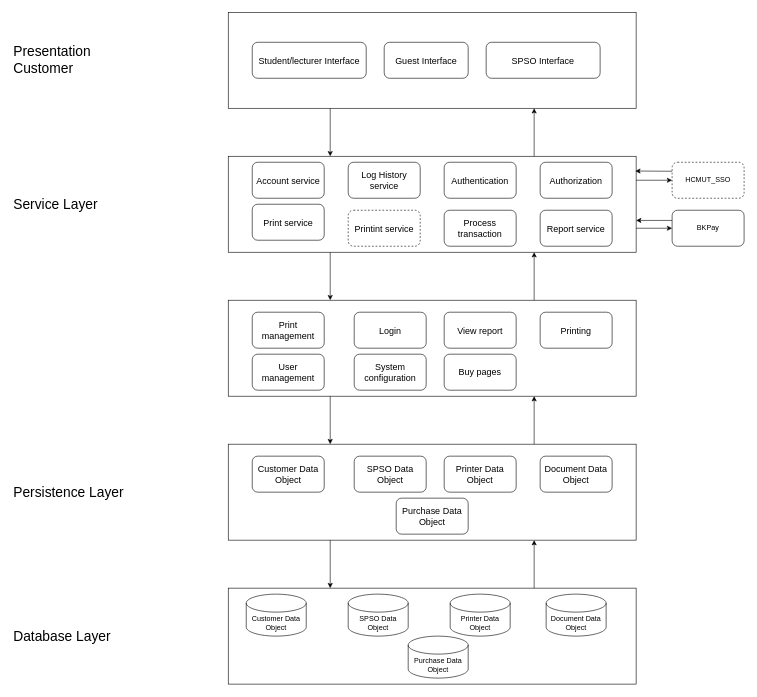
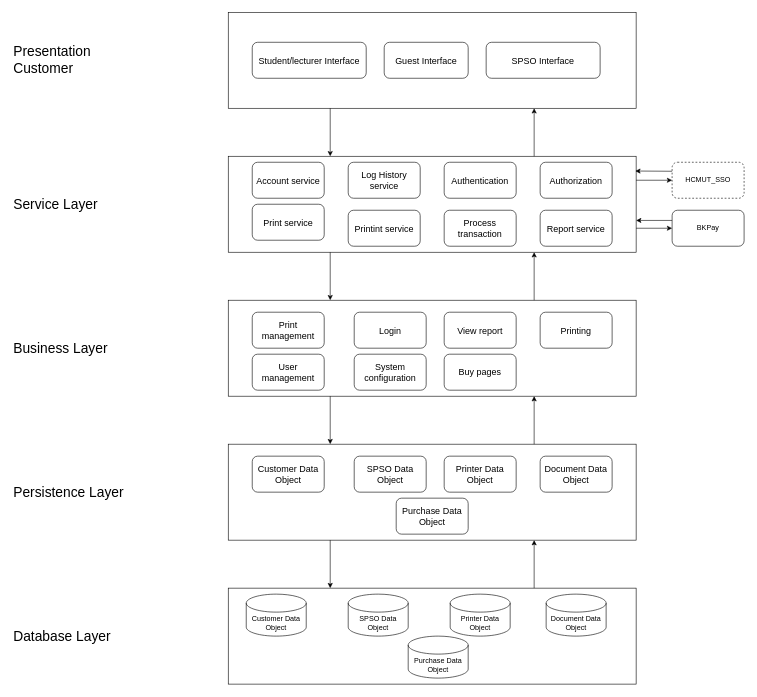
- <mxCell id="19" value="&lt;span style=&quot;font-size: 15px;&quot;&gt;Printint service&lt;/span&gt;" style="rounded=1;whiteSpace=wrap;html=1;dashed=1;" vertex="1" parent="1"><mxGeometry x="580" y="350" width="120" height="60" as="geometry" /></mxCell>
+ <mxCell id="19" value="&lt;span style=&quot;font-size: 15px;&quot;&gt;Printint service&lt;/span&gt;" style="rounded=1;whiteSpace=wrap;html=1;" vertex="1" parent="1"><mxGeometry x="580" y="350" width="120" height="60" as="geometry" /></mxCell>
+ <mxCell id="7" value="&lt;span style=&quot;font-size: 23px;&quot;&gt;Business Layer&lt;/span&gt;" style="text;html=1;align=left;verticalAlign=middle;whiteSpace=wrap;rounded=0;" vertex="1" parent="1"><mxGeometry x="20" y="535" width="190" height="90" as="geometry" /></mxCell>
